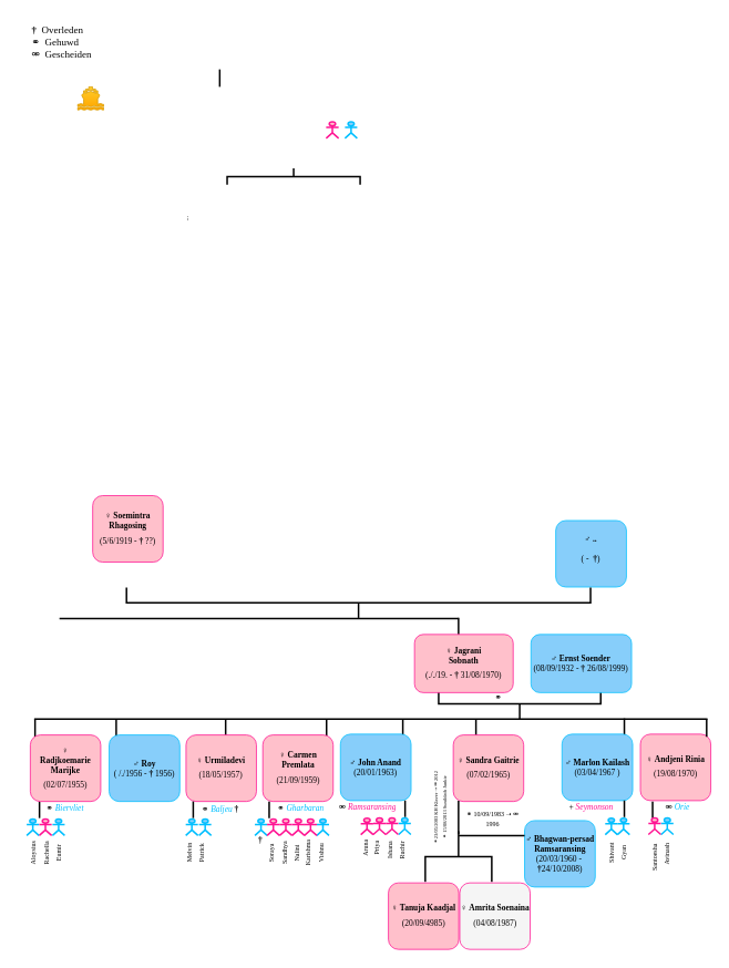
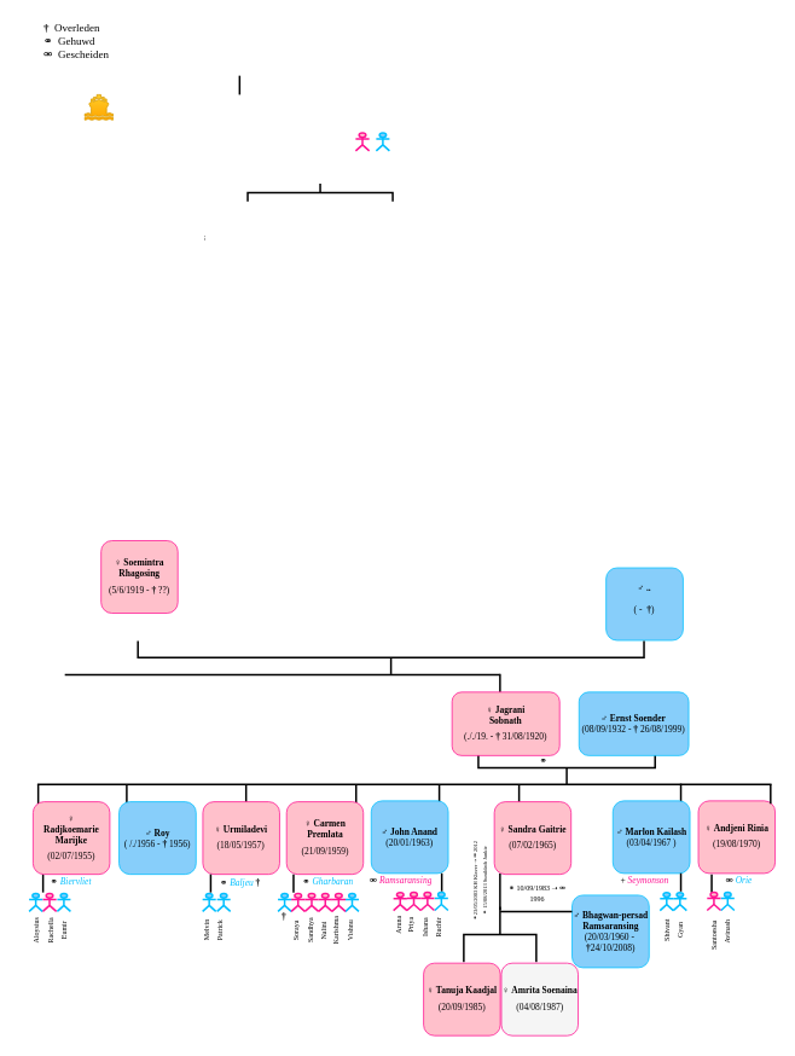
- <mxCell id="80" value="&lt;div style=&quot;font-size: 12px;&quot; align=&quot;left&quot;&gt;&lt;font style=&quot;font-size: 12px;&quot; face=&quot;Verdana&quot;&gt;&lt;b&gt;†&lt;span style=&quot;&quot;&gt; &lt;/span&gt;&lt;/b&gt;&lt;/font&gt;&lt;font style=&quot;font-size: 12px;&quot;&gt;&lt;span style=&quot;&quot;&gt; &lt;/span&gt;&lt;span style=&quot;white-space: pre;&quot;&gt; &lt;/span&gt;Overleden&lt;/font&gt;&lt;/div&gt;&lt;div style=&quot;font-size: 12px;&quot; align=&quot;left&quot;&gt;&lt;font style=&quot;font-size: 12px;&quot;&gt;&lt;span lang=&quot;EN-US&quot;&gt;⚭&lt;span style=&quot;&quot;&gt; &lt;/span&gt;&lt;/span&gt;&lt;span style=&quot;white-space: pre;&quot;&gt; &lt;/span&gt;Gehuwd&lt;/font&gt;&lt;/div&gt;&lt;div style=&quot;font-size: 12px;&quot; align=&quot;left&quot;&gt;&lt;font style=&quot;font-size: 12px;&quot;&gt;&lt;font style=&quot;font-size: 12px;&quot;&gt;&lt;span lang=&quot;EN-US&quot;&gt;&lt;span lang=&quot;EN-US&quot;&gt;⚮ &lt;/span&gt;&lt;/span&gt;&lt;/font&gt;&lt;span style=&quot;white-space: pre;&quot;&gt; &lt;/span&gt;Gescheiden&lt;br&gt;&lt;/font&gt;&lt;/div&gt;" style="text;html=1;strokeColor=none;fillColor=none;align=left;verticalAlign=middle;whiteSpace=wrap;rounded=0;fillStyle=auto;fontFamily=Verdana;fontSize=8;fontColor=#000000;" vertex="1" parent="1"><mxGeometry x="36.01" y="20" width="110.64" height="60" as="geometry" /></mxCell>
+ <mxCell id="80" value="&lt;div style=&quot;font-size: 12px;&quot; align=&quot;left&quot;&gt;&lt;font style=&quot;font-size: 12px;&quot; face=&quot;Verdana&quot;&gt;&lt;b&gt;†&lt;span style=&quot;&quot;&gt; &lt;/span&gt;&lt;/b&gt;&lt;/font&gt;&lt;font style=&quot;font-size: 12px;&quot;&gt;&lt;span style=&quot;&quot;&gt; &lt;/span&gt;&lt;span style=&quot;white-space: pre;&quot;&gt; &lt;/span&gt;Overleden&lt;/font&gt;&lt;/div&gt;&lt;div style=&quot;font-size: 12px;&quot; align=&quot;left&quot;&gt;&lt;font style=&quot;font-size: 12px;&quot;&gt;&lt;span lang=&quot;EN-US&quot;&gt;⚭&lt;span style=&quot;&quot;&gt; &lt;/span&gt;&lt;/span&gt;&lt;span style=&quot;white-space: pre;&quot;&gt; &lt;/span&gt;Gehuwd&lt;/font&gt;&lt;/div&gt;&lt;div style=&quot;font-size: 12px;&quot; align=&quot;left&quot;&gt;&lt;font style=&quot;font-size: 12px;&quot;&gt;&lt;font style=&quot;font-size: 12px;&quot;&gt;&lt;span lang=&quot;EN-US&quot;&gt;&lt;span lang=&quot;EN-US&quot;&gt;⚮ &lt;/span&gt;&lt;/span&gt;&lt;/font&gt;&lt;span style=&quot;white-space: pre;&quot;&gt; &lt;/span&gt;Gescheiden&lt;br&gt;&lt;/font&gt;&lt;/div&gt;" style="text;html=1;strokeColor=none;fillColor=none;align=left;verticalAlign=middle;whiteSpace=wrap;rounded=0;fillStyle=auto;fontFamily=Verdana;fontSize=8;fontColor=#000000;" vertex="1" parent="1"><mxGeometry x="46.01" y="15" width="110.64" height="60" as="geometry" /></mxCell>
- <mxCell id="92" value="&lt;div&gt;&lt;font style=&quot;font-size: 10px;&quot;&gt;♀ &lt;b&gt;Jagrani &lt;br&gt;&lt;/b&gt;&lt;/font&gt;&lt;/div&gt;&lt;div&gt;&lt;font style=&quot;font-size: 10px;&quot;&gt;&lt;b&gt;Sobnath&lt;br&gt;&lt;/b&gt;&lt;/font&gt;&lt;/div&gt;&lt;div&gt;&lt;font style=&quot;font-size: 10px;&quot; size=&quot;3&quot;&gt;(././19. - &lt;b&gt;† &lt;/b&gt;31/08/1970)&lt;/font&gt;&lt;font size=&quot;3&quot;&gt;&lt;i&gt;&lt;br&gt;&lt;/i&gt;&lt;/font&gt;&lt;/div&gt;" style="rounded=1;whiteSpace=wrap;html=1;fillColor=#FFC0CB;strokeColor=#FF1493;fillStyle=auto;fontFamily=Verdana;fontSize=10;fontColor=#000000;" parent="1" vertex="1"><mxGeometry x="498.21" y="763.08" width="118.69" height="70" as="geometry" /></mxCell>
+ <mxCell id="92" value="&lt;div&gt;&lt;font style=&quot;font-size: 10px;&quot;&gt;♀ &lt;b&gt;Jagrani &lt;br&gt;&lt;/b&gt;&lt;/font&gt;&lt;/div&gt;&lt;div&gt;&lt;font style=&quot;font-size: 10px;&quot;&gt;&lt;b&gt;Sobnath&lt;br&gt;&lt;/b&gt;&lt;/font&gt;&lt;/div&gt;&lt;div&gt;&lt;font style=&quot;font-size: 10px;&quot; size=&quot;3&quot;&gt;(././19. - &lt;b&gt;† &lt;/b&gt;31/08/1920)&lt;/font&gt;&lt;font size=&quot;3&quot;&gt;&lt;i&gt;&lt;br&gt;&lt;/i&gt;&lt;/font&gt;&lt;/div&gt;" style="rounded=1;whiteSpace=wrap;html=1;fillColor=#FFC0CB;strokeColor=#FF1493;fillStyle=auto;fontFamily=Verdana;fontSize=10;fontColor=#000000;" parent="1" vertex="1"><mxGeometry x="498.21" y="763.08" width="118.69" height="70" as="geometry" /></mxCell>
- <mxCell id="34" value="&lt;div&gt;&lt;font style=&quot;font-size: 10px;&quot;&gt;♀ &lt;b&gt;Tanuja Kaadjal&lt;br&gt;&lt;/b&gt;&lt;/font&gt;&lt;/div&gt;&lt;div&gt;&lt;font style=&quot;font-size: 10px;&quot; size=&quot;3&quot;&gt;(20/09/4985)&lt;/font&gt;&lt;font size=&quot;3&quot;&gt;&lt;i&gt;&lt;br&gt;&lt;/i&gt;&lt;/font&gt;&lt;/div&gt;" style="rounded=1;whiteSpace=wrap;html=1;fillColor=#FFC0CB;strokeColor=#FF1493;fillStyle=auto;fontFamily=Verdana;fontSize=10;fontColor=#000000;" parent="1" vertex="1"><mxGeometry x="466.79" y="1062.08" width="84.69" height="80" as="geometry" /></mxCell>
+ <mxCell id="34" value="&lt;div&gt;&lt;font style=&quot;font-size: 10px;&quot;&gt;♀ &lt;b&gt;Tanuja Kaadjal&lt;br&gt;&lt;/b&gt;&lt;/font&gt;&lt;/div&gt;&lt;div&gt;&lt;font style=&quot;font-size: 10px;&quot; size=&quot;3&quot;&gt;(20/09/1985)&lt;/font&gt;&lt;font size=&quot;3&quot;&gt;&lt;i&gt;&lt;br&gt;&lt;/i&gt;&lt;/font&gt;&lt;/div&gt;" style="rounded=1;whiteSpace=wrap;html=1;fillColor=#FFC0CB;strokeColor=#FF1493;fillStyle=auto;fontFamily=Verdana;fontSize=10;fontColor=#000000;" parent="1" vertex="1"><mxGeometry x="466.79" y="1062.08" width="84.69" height="80" as="geometry" /></mxCell>
